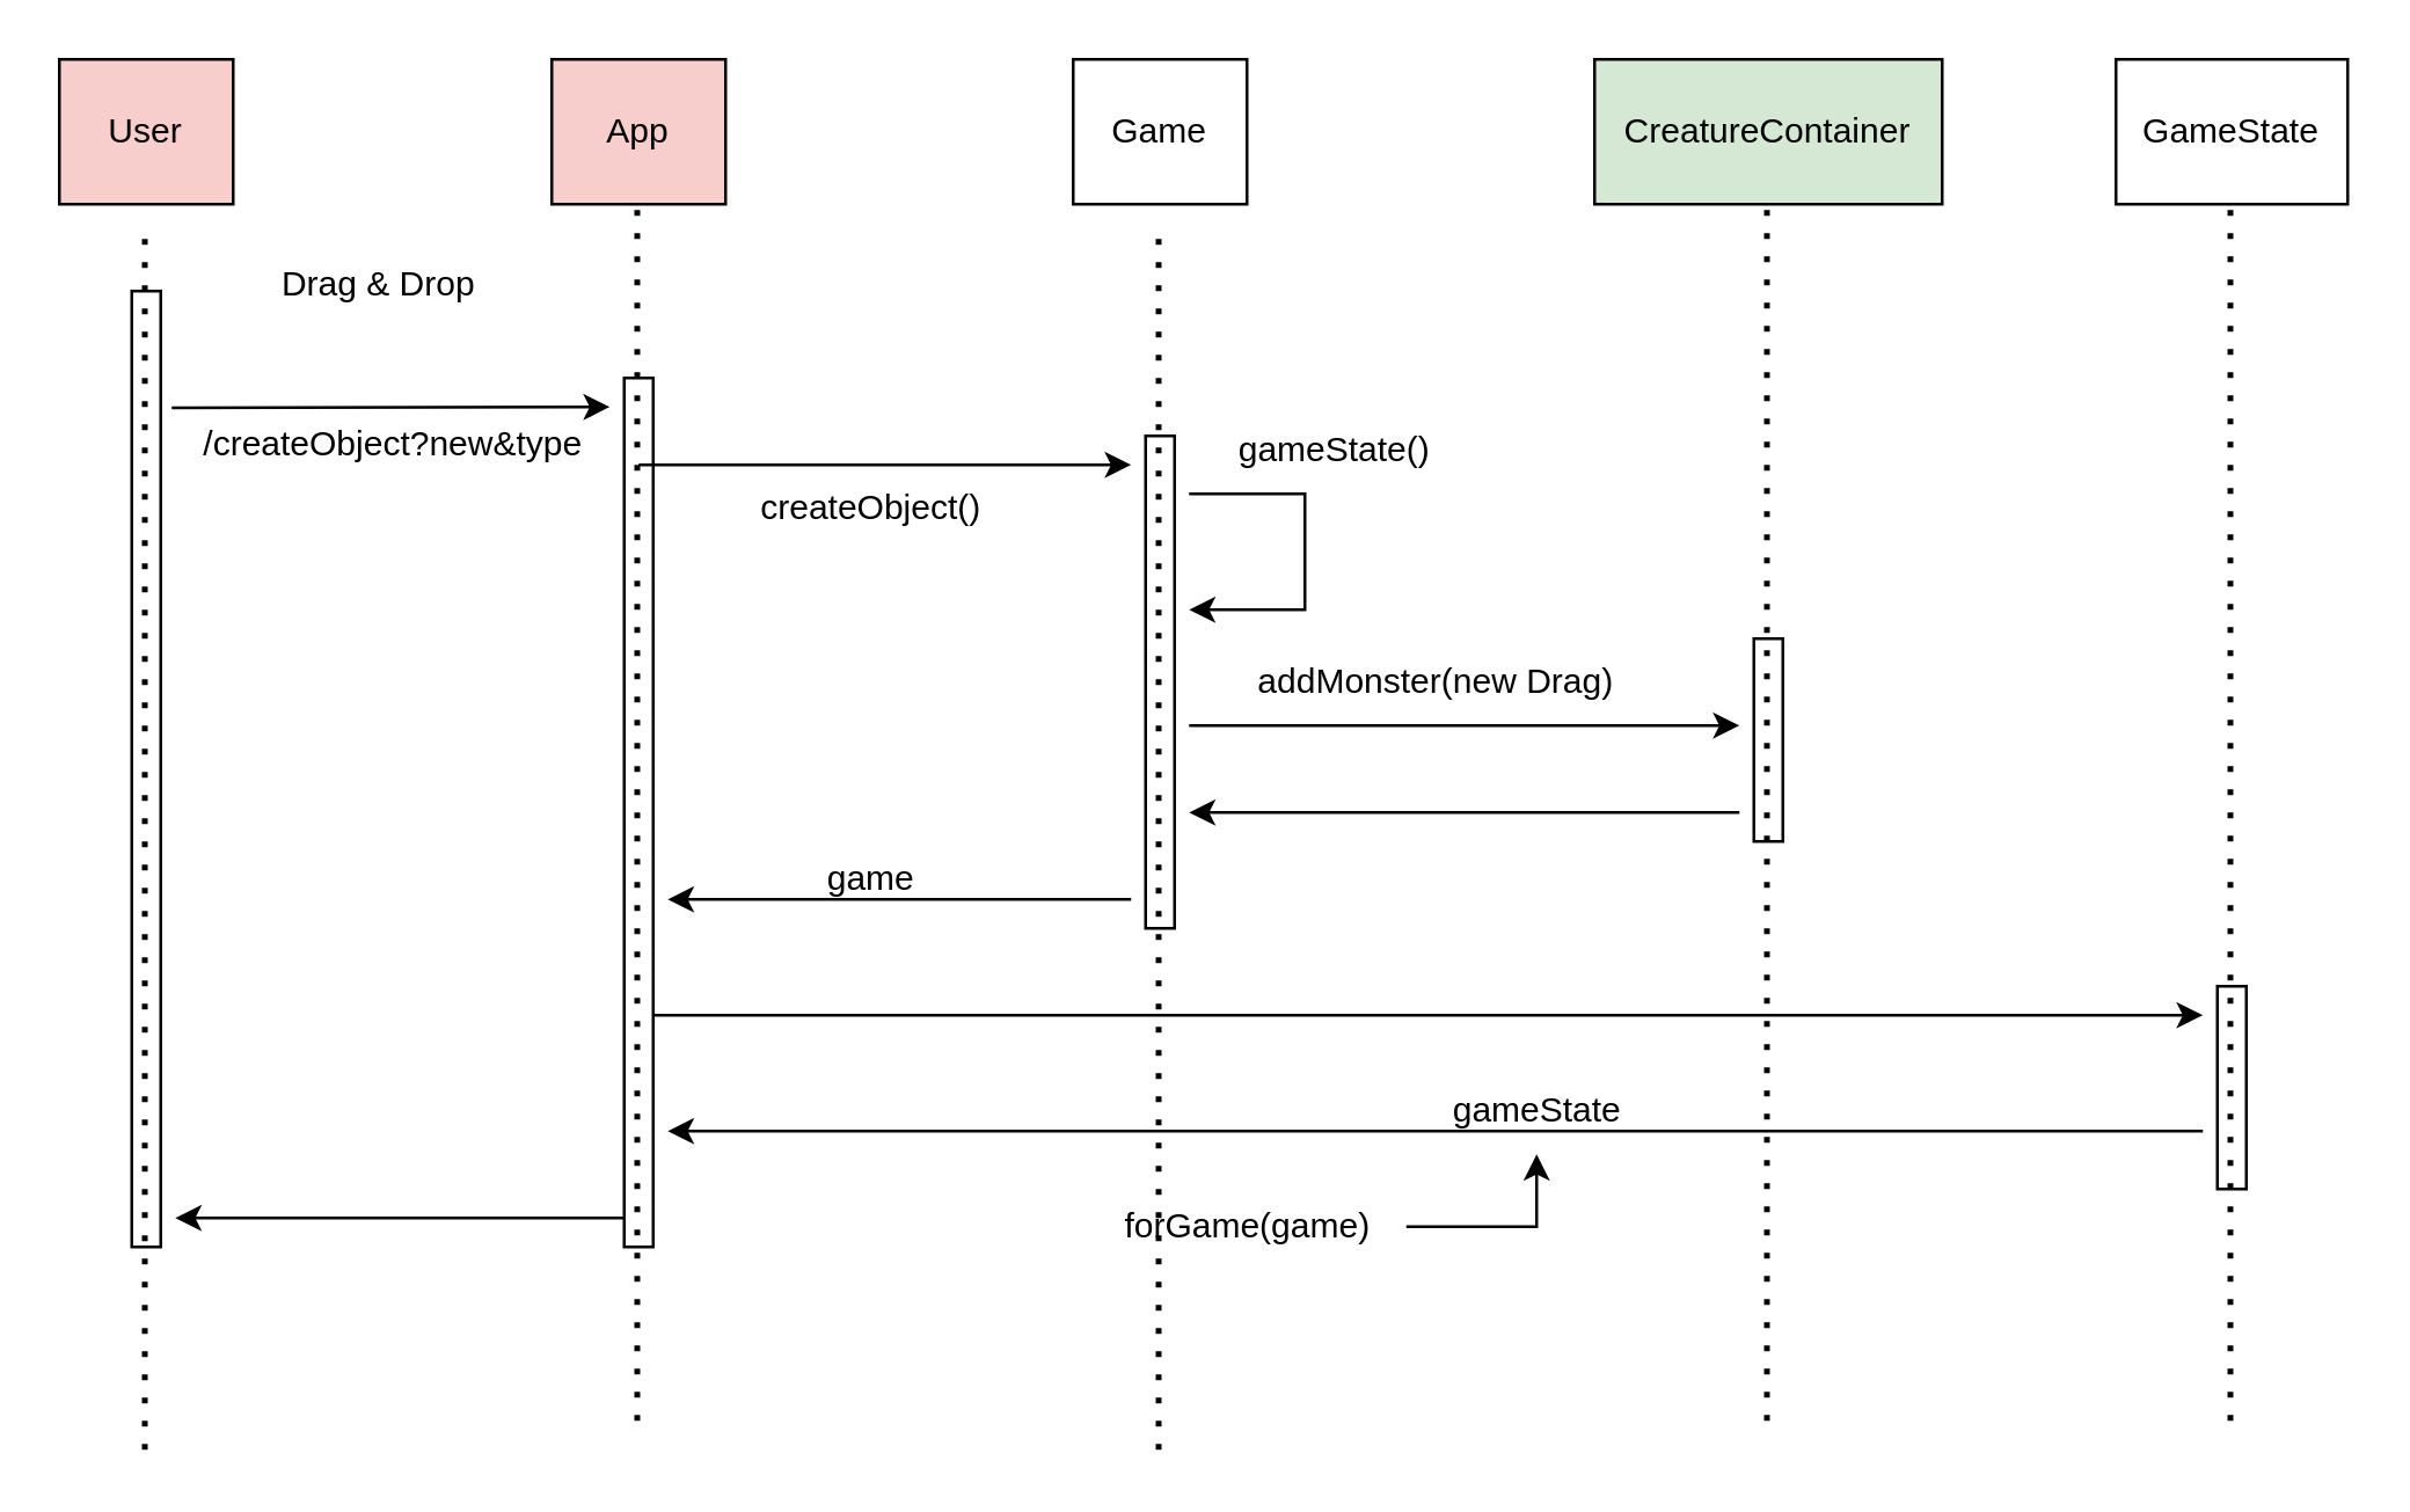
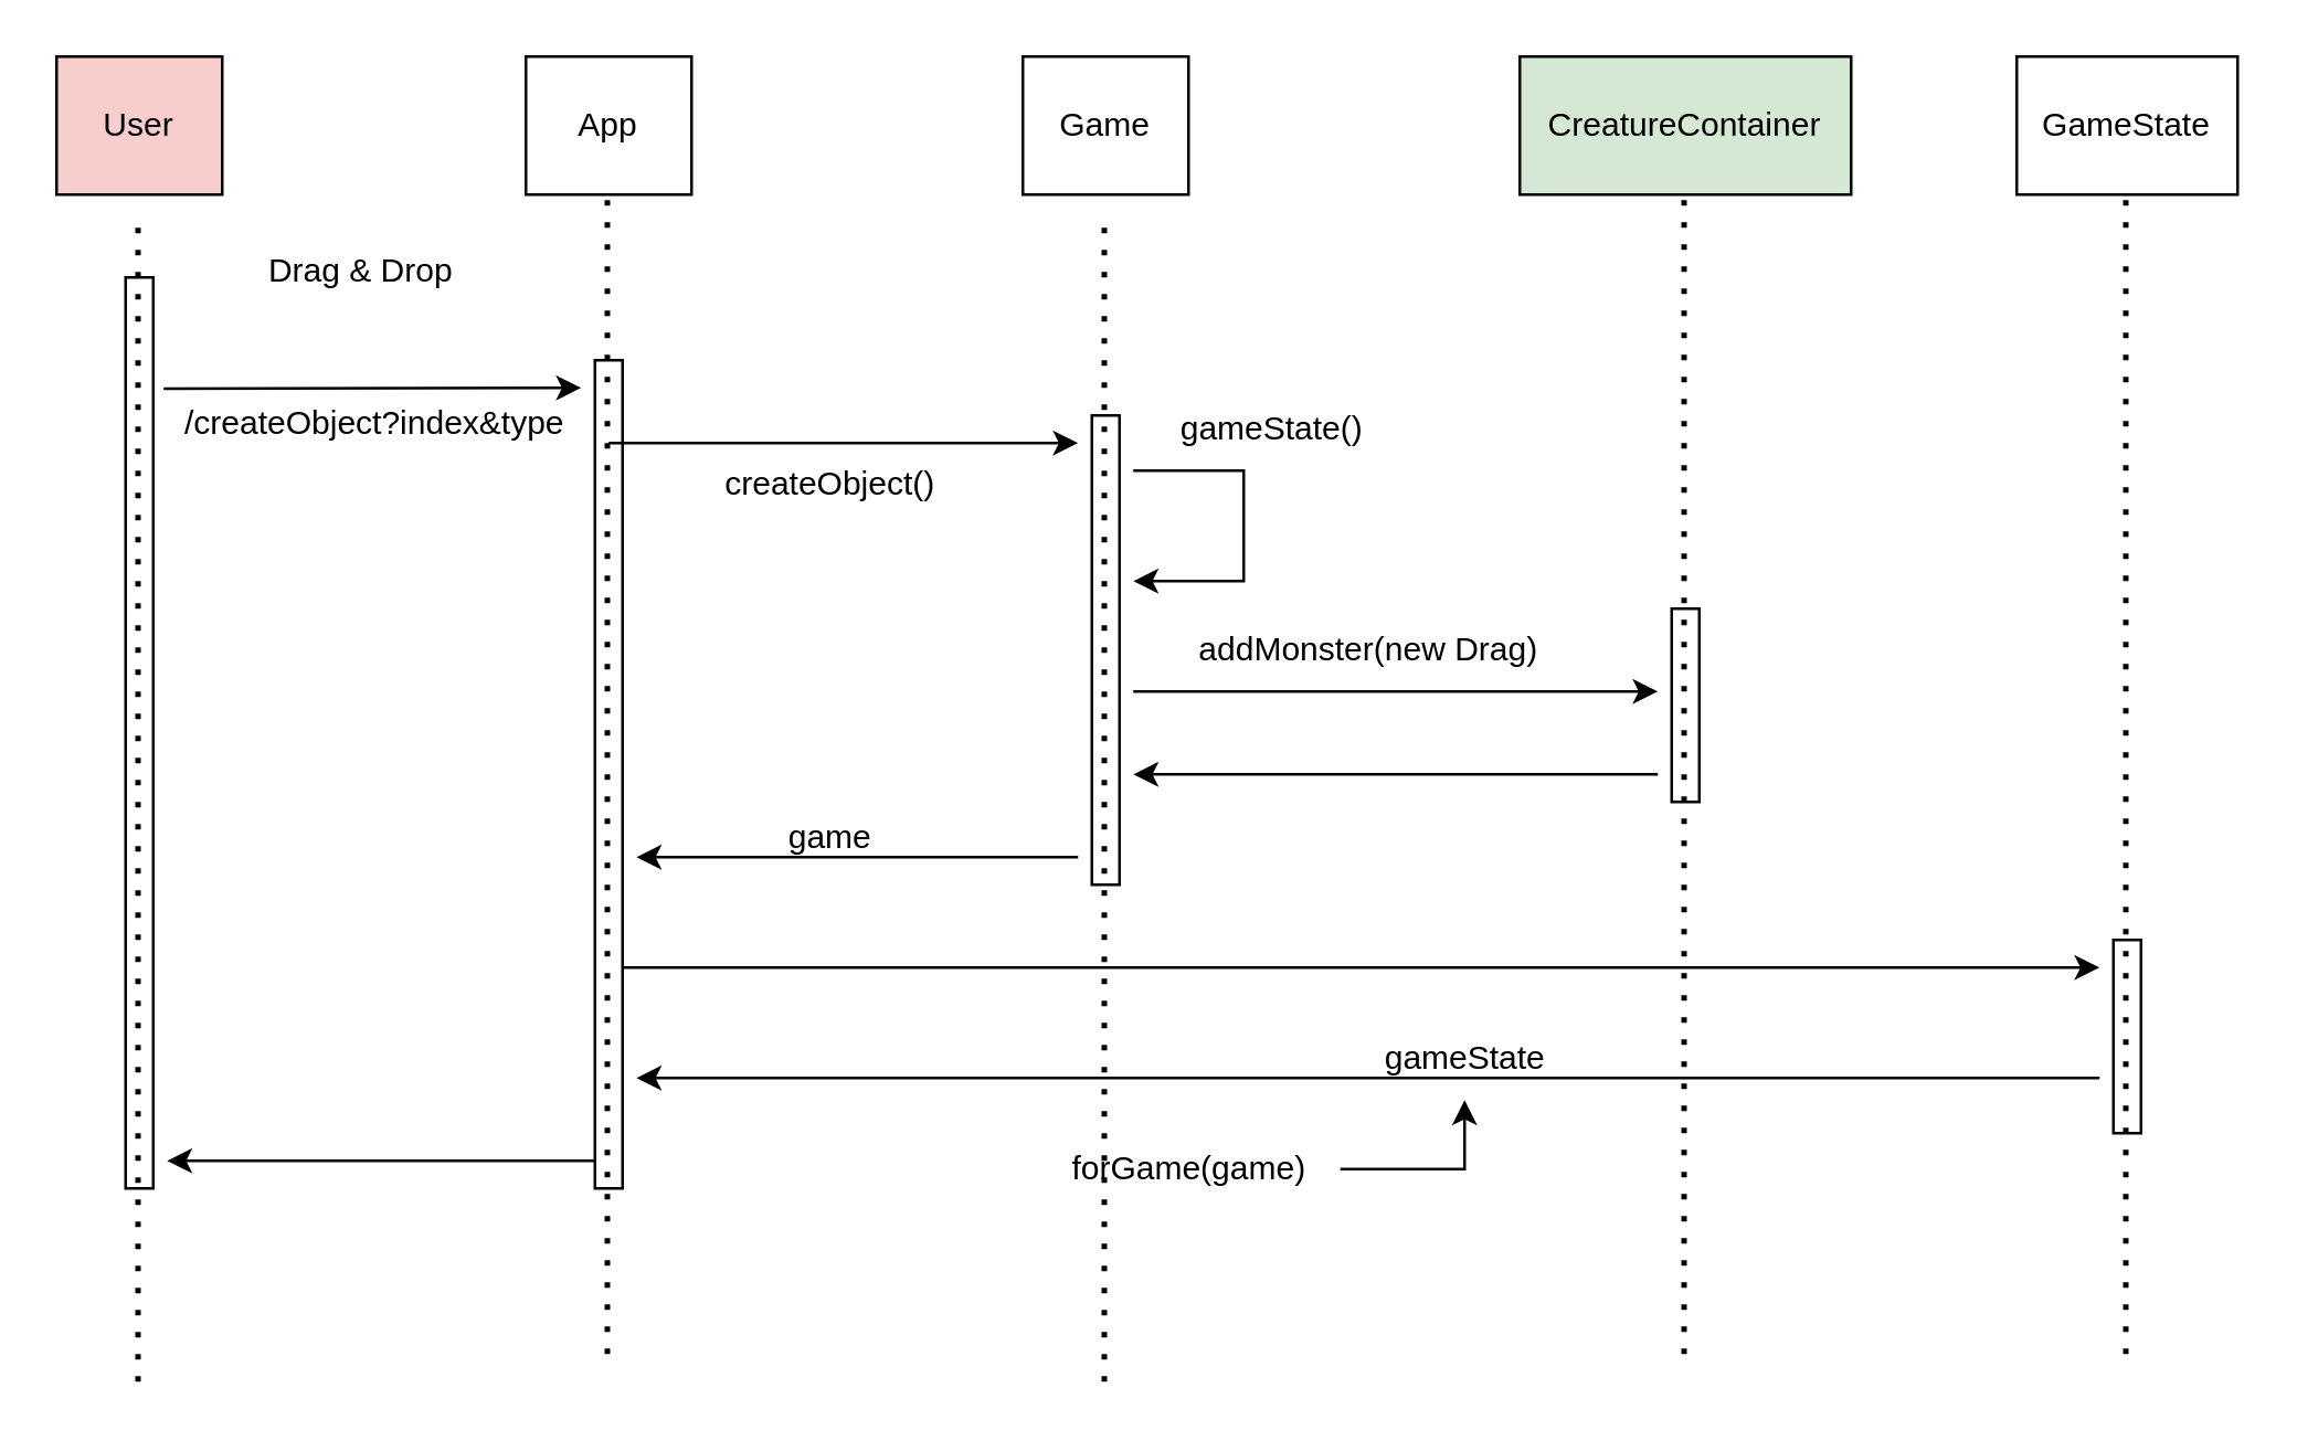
- <mxCell id="3" value="App" style="rounded=0;whiteSpace=wrap;html=1;fillColor=#f8cecc;" parent="1" vertex="1"><mxGeometry x="190" y="20" width="60" height="50" as="geometry" /></mxCell>
+ <mxCell id="3" value="App" style="rounded=0;whiteSpace=wrap;html=1;" parent="1" vertex="1"><mxGeometry x="190" y="20" width="60" height="50" as="geometry" /></mxCell>
- <mxCell id="9" value="/createObject?new&amp;amp;type" style="text;html=1;align=center;verticalAlign=middle;resizable=0;points=[];autosize=1;strokeColor=none;fillColor=none;" parent="1" vertex="1"><mxGeometry x="55" y="138" width="160" height="30" as="geometry" /></mxCell>
+ <mxCell id="9" value="/createObject?index&amp;amp;type" style="text;html=1;align=center;verticalAlign=middle;resizable=0;points=[];autosize=1;strokeColor=none;fillColor=none;" parent="1" vertex="1"><mxGeometry x="55" y="138" width="160" height="30" as="geometry" /></mxCell>
